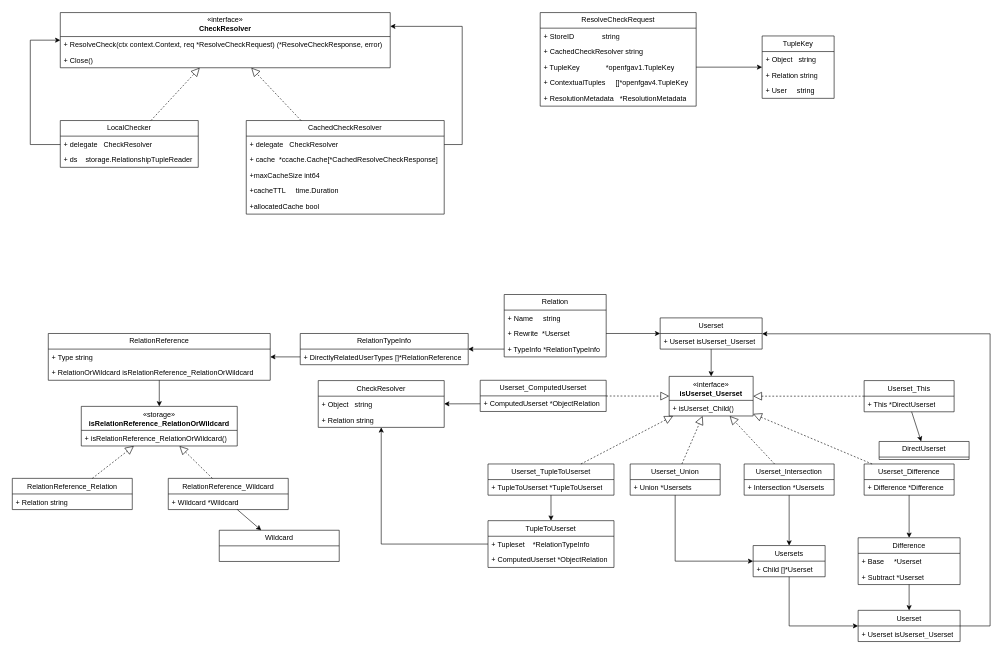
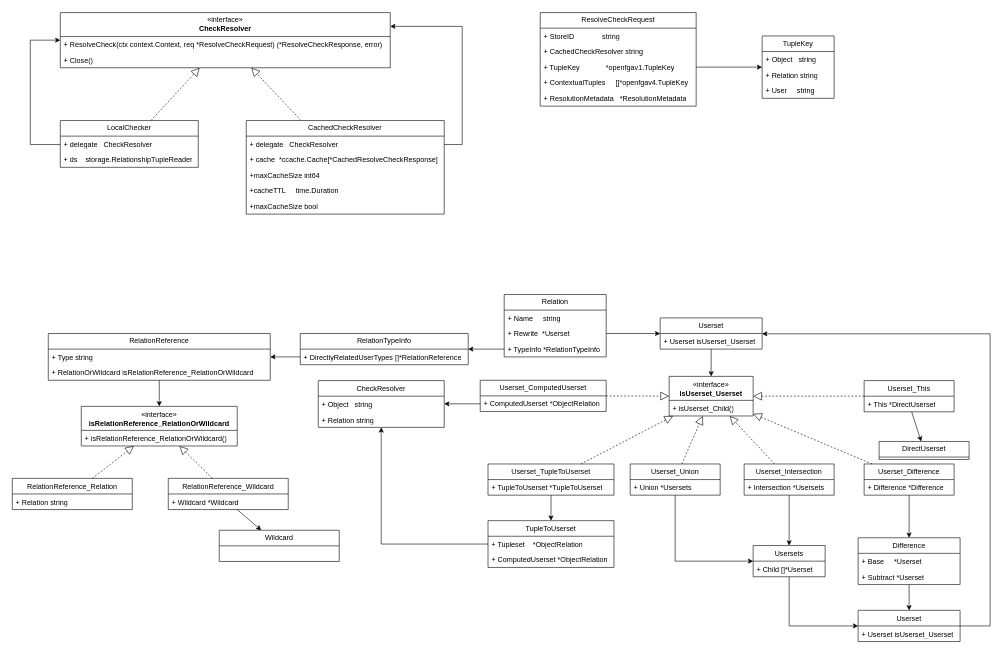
- <mxCell id="15" value="+allocatedCache bool" style="text;strokeColor=none;fillColor=none;align=left;verticalAlign=top;spacingLeft=4;spacingRight=4;overflow=hidden;rotatable=0;points=[[0,0.5],[1,0.5]];portConstraint=eastwest;whiteSpace=wrap;html=1;" parent="10" vertex="1"><mxGeometry y="130" width="330" height="26" as="geometry" /></mxCell>
+ <mxCell id="15" value="+maxCacheSize bool" style="text;strokeColor=none;fillColor=none;align=left;verticalAlign=top;spacingLeft=4;spacingRight=4;overflow=hidden;rotatable=0;points=[[0,0.5],[1,0.5]];portConstraint=eastwest;whiteSpace=wrap;html=1;" parent="10" vertex="1"><mxGeometry y="130" width="330" height="26" as="geometry" /></mxCell>
- <mxCell id="46" value="&lt;div&gt;«storage»&lt;/div&gt;&lt;div&gt;&lt;b&gt;isRelationReference_RelationOrWildcard&lt;/b&gt;&lt;br&gt;&lt;/div&gt;" style="swimlane;fontStyle=0;childLayout=stackLayout;horizontal=1;startSize=40;fillColor=none;horizontalStack=0;resizeParent=1;resizeParentMax=0;resizeLast=0;collapsible=1;marginBottom=0;whiteSpace=wrap;html=1;" parent="1" vertex="1"><mxGeometry x="135" y="676.5" width="260" height="66" as="geometry" /></mxCell>
+ <mxCell id="46" value="&lt;div&gt;«interface»&lt;/div&gt;&lt;div&gt;&lt;b&gt;isRelationReference_RelationOrWildcard&lt;/b&gt;&lt;br&gt;&lt;/div&gt;" style="swimlane;fontStyle=0;childLayout=stackLayout;horizontal=1;startSize=40;fillColor=none;horizontalStack=0;resizeParent=1;resizeParentMax=0;resizeLast=0;collapsible=1;marginBottom=0;whiteSpace=wrap;html=1;" parent="1" vertex="1"><mxGeometry x="135" y="676.5" width="260" height="66" as="geometry" /></mxCell>
- <mxCell id="80" value="+ Tupleset&amp;nbsp; &amp;nbsp; *RelationTypeInfo" style="text;strokeColor=none;fillColor=none;align=left;verticalAlign=top;spacingLeft=4;spacingRight=4;overflow=hidden;rotatable=0;points=[[0,0.5],[1,0.5]];portConstraint=eastwest;whiteSpace=wrap;html=1;" parent="79" vertex="1"><mxGeometry y="26" width="210" height="26" as="geometry" /></mxCell>
+ <mxCell id="80" value="+ Tupleset&amp;nbsp; &amp;nbsp; *ObjectRelation" style="text;strokeColor=none;fillColor=none;align=left;verticalAlign=top;spacingLeft=4;spacingRight=4;overflow=hidden;rotatable=0;points=[[0,0.5],[1,0.5]];portConstraint=eastwest;whiteSpace=wrap;html=1;" parent="79" vertex="1"><mxGeometry y="26" width="210" height="26" as="geometry" /></mxCell>
